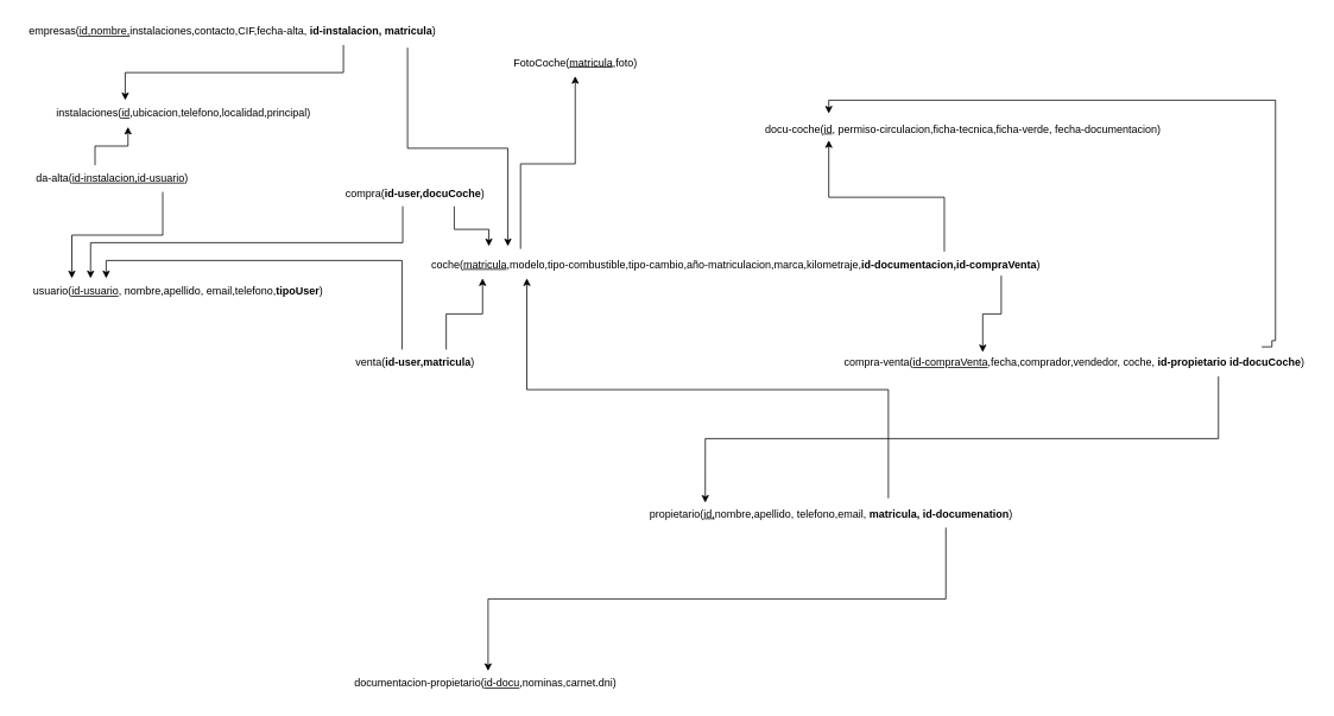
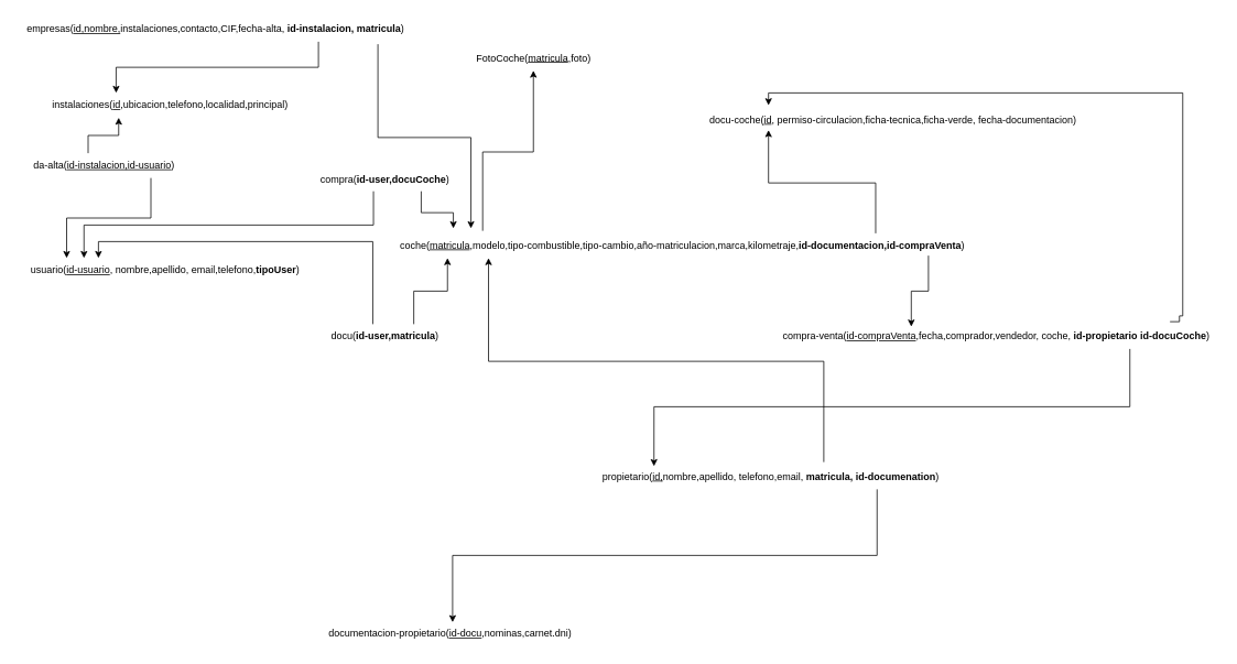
- <mxCell id="15" value="venta(&lt;b&gt;id-user,matricula&lt;/b&gt;)" style="text;html=1;align=center;verticalAlign=middle;resizable=0;points=[[0.41,0,0,0,0],[0.72,0,0,0,0]];autosize=1;strokeColor=none;fillColor=none;" parent="1" vertex="1"><mxGeometry x="385" y="392" width="160" height="30" as="geometry" /></mxCell>
+ <mxCell id="15" value="docu(&lt;b&gt;id-user,matricula&lt;/b&gt;)" style="text;html=1;align=center;verticalAlign=middle;resizable=0;points=[[0.41,0,0,0,0],[0.72,0,0,0,0]];autosize=1;strokeColor=none;fillColor=none;" parent="1" vertex="1"><mxGeometry x="385" y="392" width="160" height="30" as="geometry" /></mxCell>
